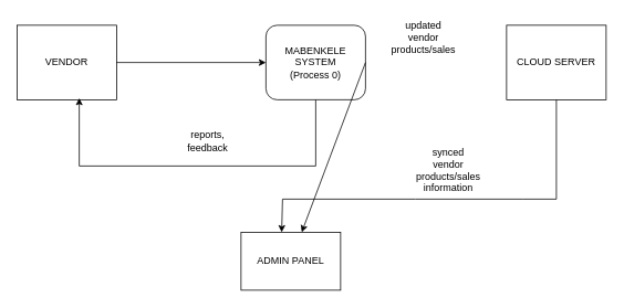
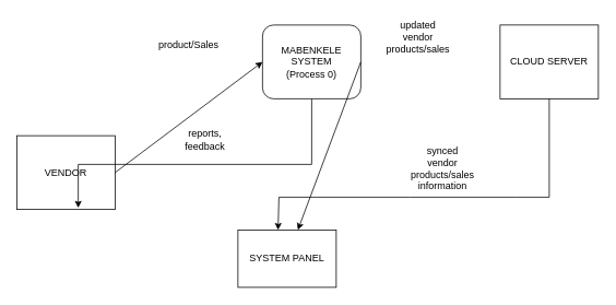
+ <mxCell id="7" value="product/Sales" style="text;html=1;align=center;verticalAlign=middle;whiteSpace=wrap;rounded=0;" vertex="1" parent="1"><mxGeometry x="190" y="40" width="80" height="30" as="geometry" /></mxCell>
- <mxCell id="3" value="VENDOR" style="rounded=0;whiteSpace=wrap;html=1;" vertex="1" parent="1"><mxGeometry x="20" y="30" width="120" height="90" as="geometry" /></mxCell>
+ <mxCell id="3" value="VENDOR" style="rounded=0;whiteSpace=wrap;html=1;" vertex="1" parent="1"><mxGeometry x="20" y="165" width="120" height="90" as="geometry" /></mxCell>
- <mxCell id="5" value="ADMIN PANEL" style="rounded=0;whiteSpace=wrap;html=1;" vertex="1" parent="1"><mxGeometry x="290" y="280" width="120" height="70" as="geometry" /></mxCell>
+ <mxCell id="5" value="SYSTEM PANEL" style="rounded=0;whiteSpace=wrap;html=1;" vertex="1" parent="1"><mxGeometry x="290" y="280" width="120" height="70" as="geometry" /></mxCell>
